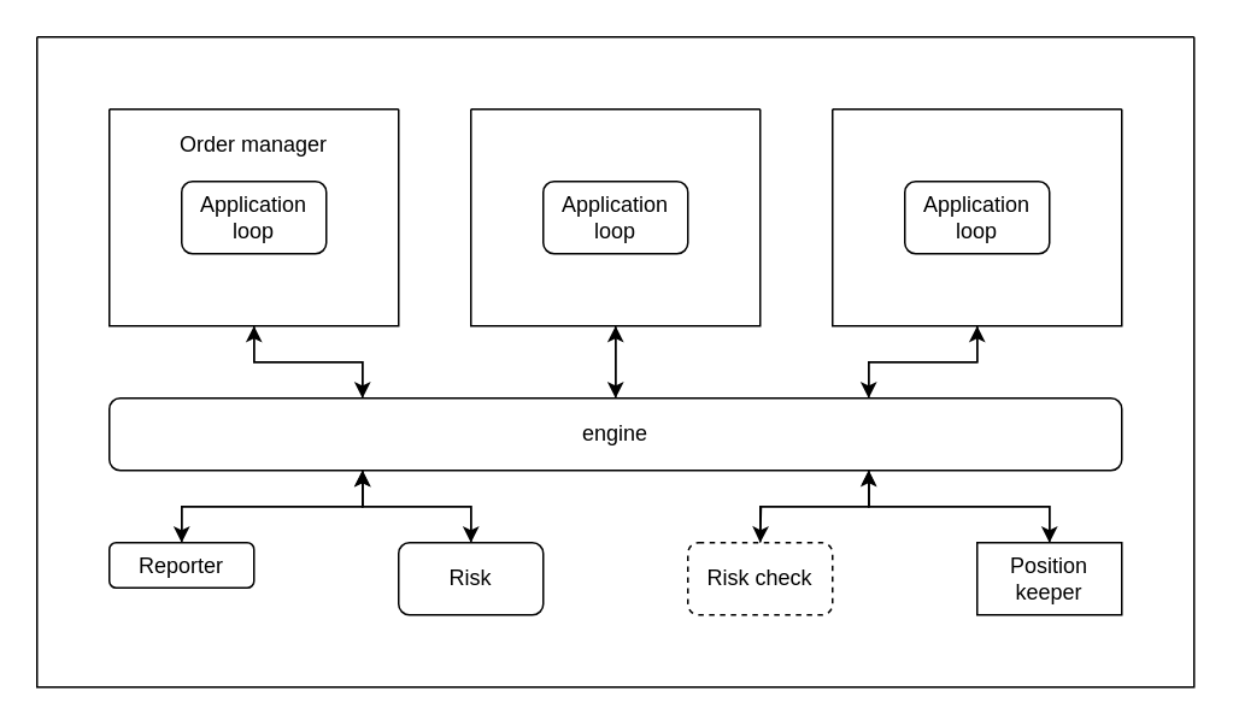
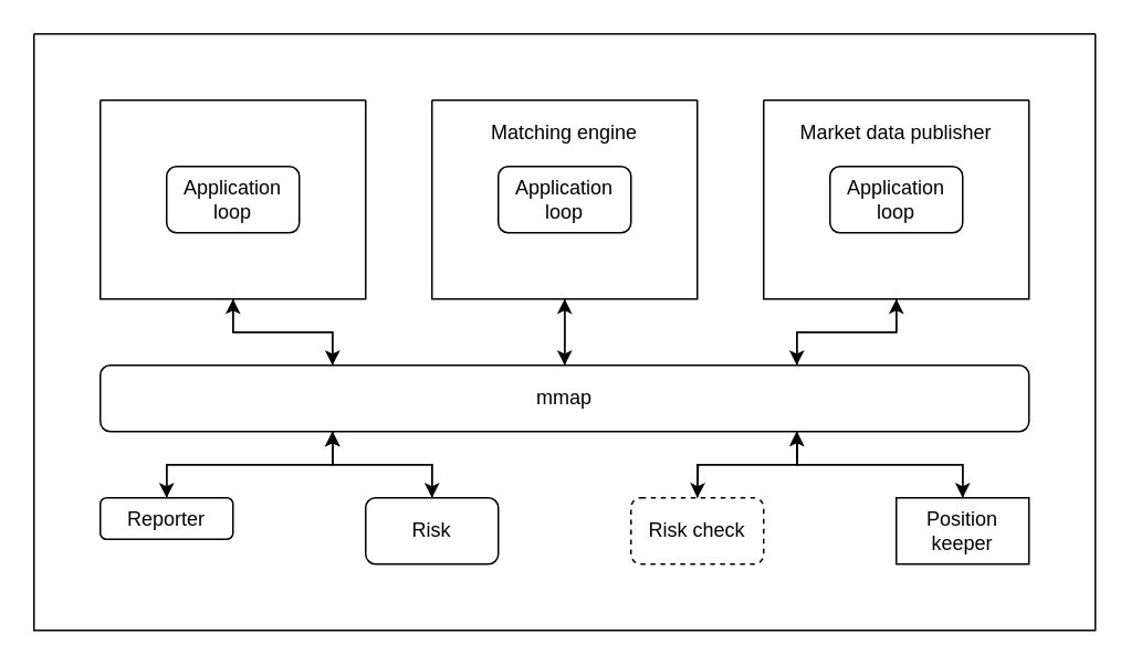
- <mxCell id="6" value="Order manager" style="text;html=1;align=center;verticalAlign=middle;whiteSpace=wrap;rounded=0;" vertex="1" parent="4"><mxGeometry width="160" height="40" as="geometry" /></mxCell>
+ <mxCell id="14" value="Matching engine" style="text;html=1;align=center;verticalAlign=middle;whiteSpace=wrap;rounded=0;" vertex="1" parent="12"><mxGeometry width="160" height="40" as="geometry" /></mxCell>
+ <mxCell id="10" value="Market data publisher" style="text;html=1;align=center;verticalAlign=middle;whiteSpace=wrap;rounded=0;" vertex="1" parent="8"><mxGeometry width="160" height="40" as="geometry" /></mxCell>
- <mxCell id="22" value="engine" style="rounded=1;whiteSpace=wrap;html=1;" vertex="1" parent="2"><mxGeometry x="40" y="200" width="560" height="40" as="geometry" /></mxCell>
+ <mxCell id="22" value="mmap" style="rounded=1;whiteSpace=wrap;html=1;" vertex="1" parent="2"><mxGeometry x="40" y="200" width="560" height="40" as="geometry" /></mxCell>
